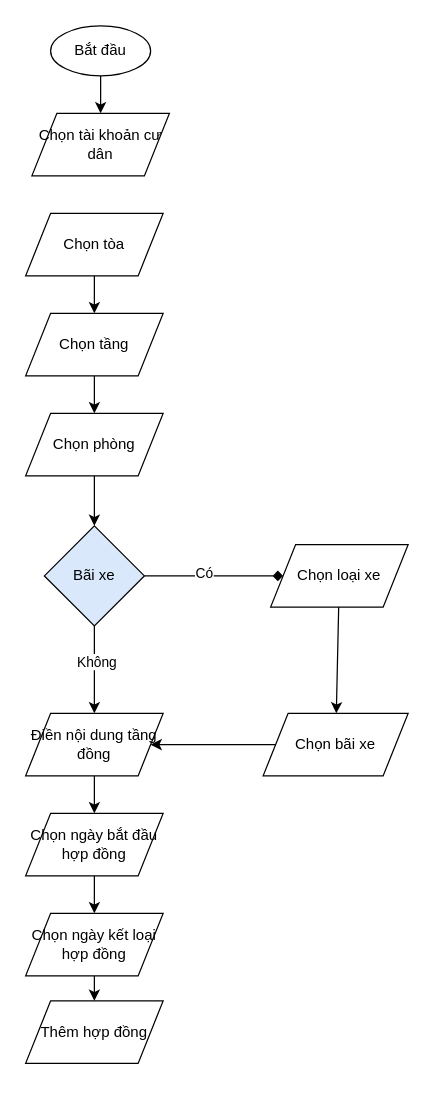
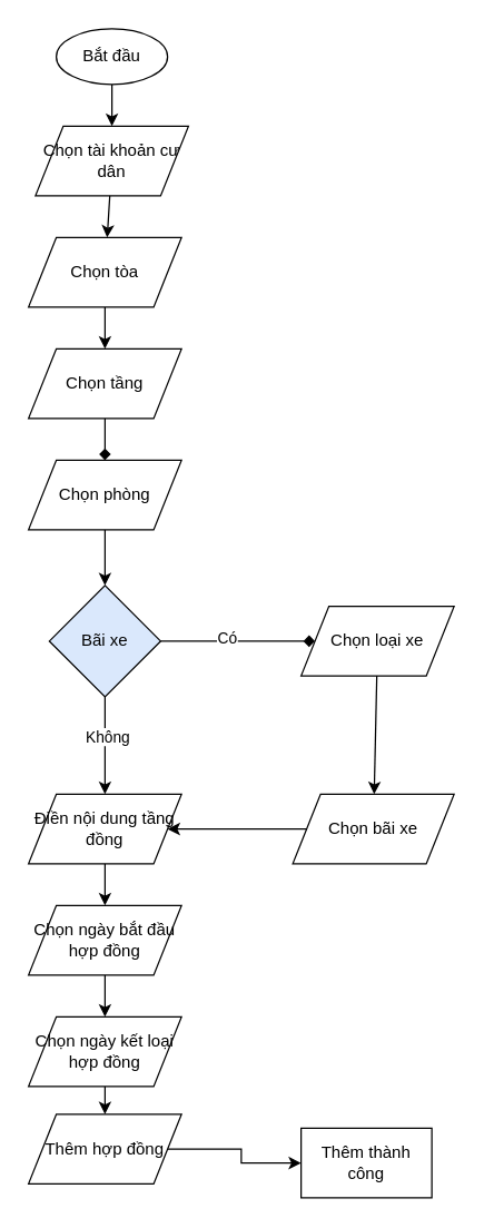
+ <mxCell id="17" value="" style="endArrow=classic;html=1;rounded=0;" edge="1" parent="1" source="3" target="4"><mxGeometry width="50" height="50" relative="1" as="geometry"><mxPoint x="320" y="130" as="sourcePoint" /><mxPoint x="370" y="80" as="targetPoint" /></mxGeometry></mxCell>
- <mxCell id="19" value="" style="endArrow=classic;html=1;rounded=0;" edge="1" parent="1" source="5" target="6"><mxGeometry width="50" height="50" relative="1" as="geometry"><mxPoint x="320" y="330" as="sourcePoint" /><mxPoint x="370" y="280" as="targetPoint" /></mxGeometry></mxCell>
+ <mxCell id="19" value="" style="endArrow=diamond;html=1;rounded=0;" edge="1" parent="1" source="5" target="6"><mxGeometry width="50" height="50" relative="1" as="geometry"><mxPoint x="320" y="330" as="sourcePoint" /><mxPoint x="370" y="280" as="targetPoint" /></mxGeometry></mxCell>
+ <mxCell id="13" value="" style="edgeStyle=orthogonalEdgeStyle;rounded=0;orthogonalLoop=1;jettySize=auto;html=1;" edge="1" parent="1" source="14" target="15"><mxGeometry relative="1" as="geometry" /></mxCell>
+ <mxCell id="15" value="Thêm thành công" style="rounded=0;whiteSpace=wrap;html=1;" vertex="1" parent="1"><mxGeometry x="216" y="810" width="94" height="50" as="geometry" /></mxCell>
